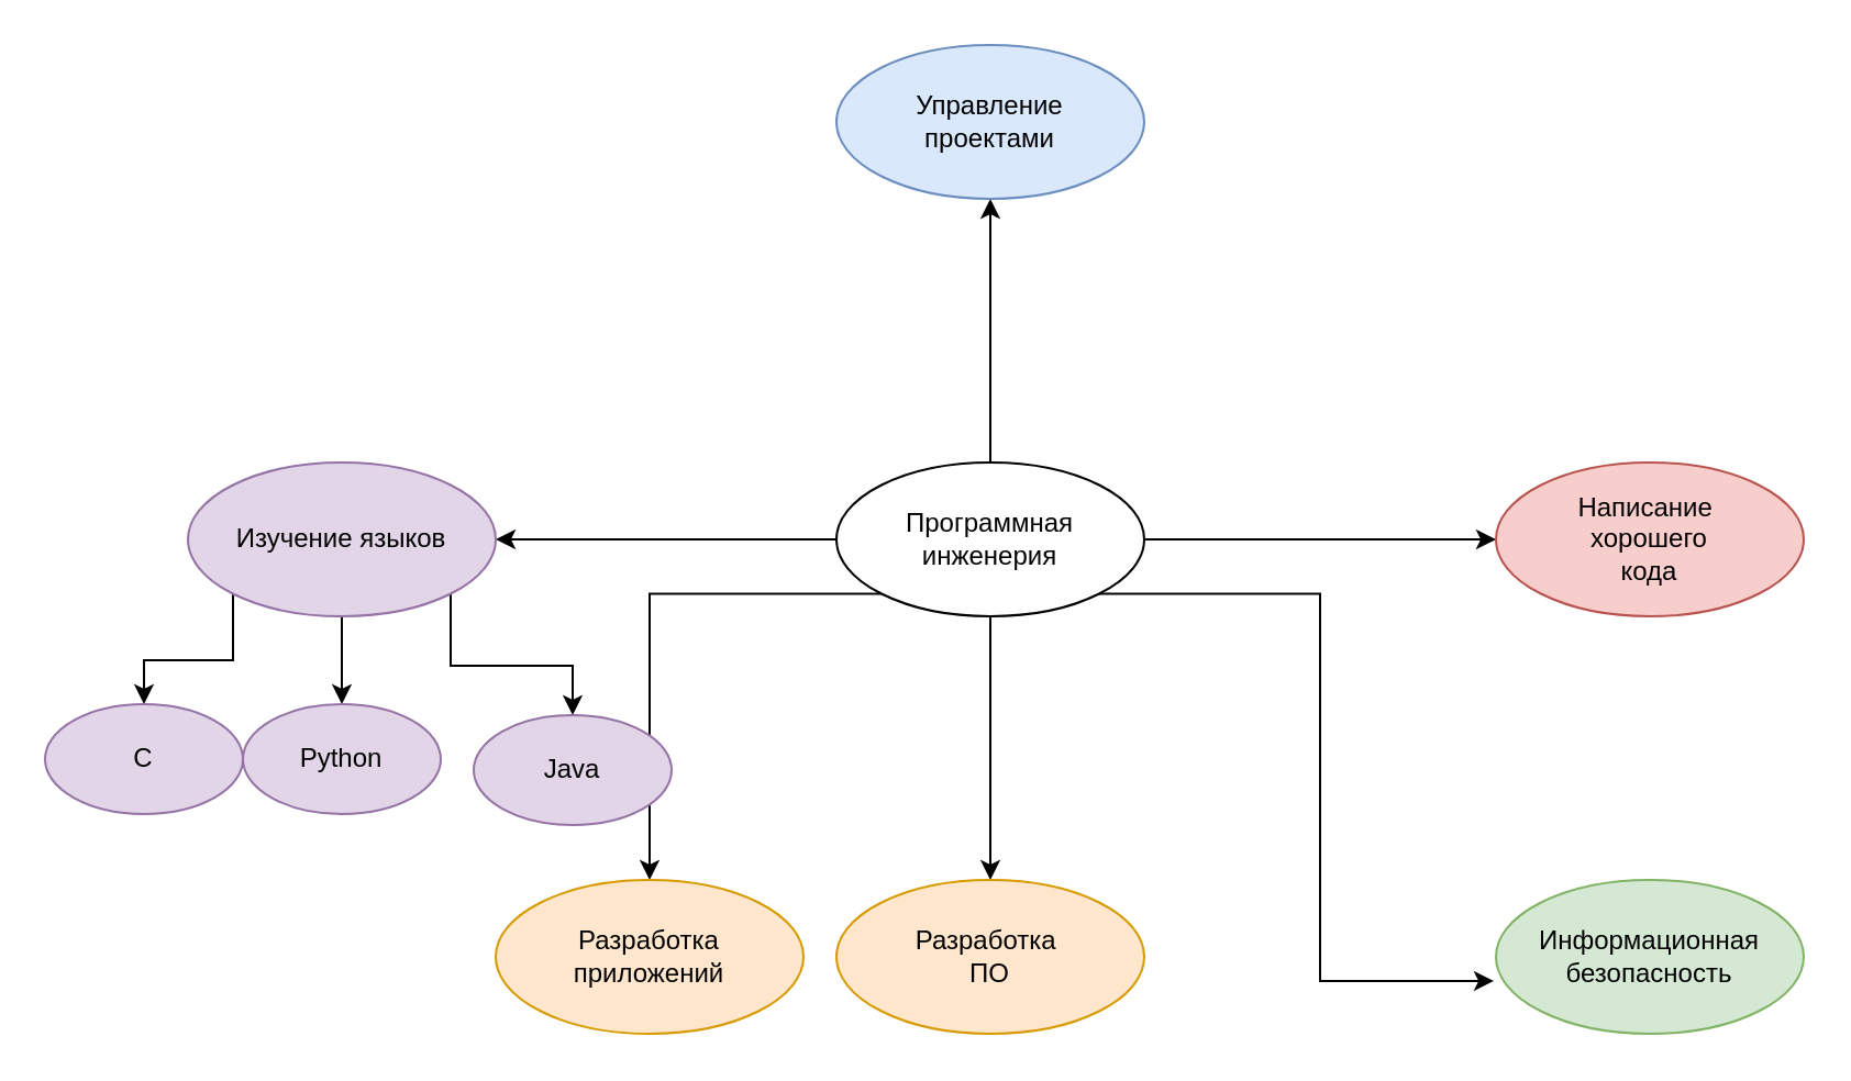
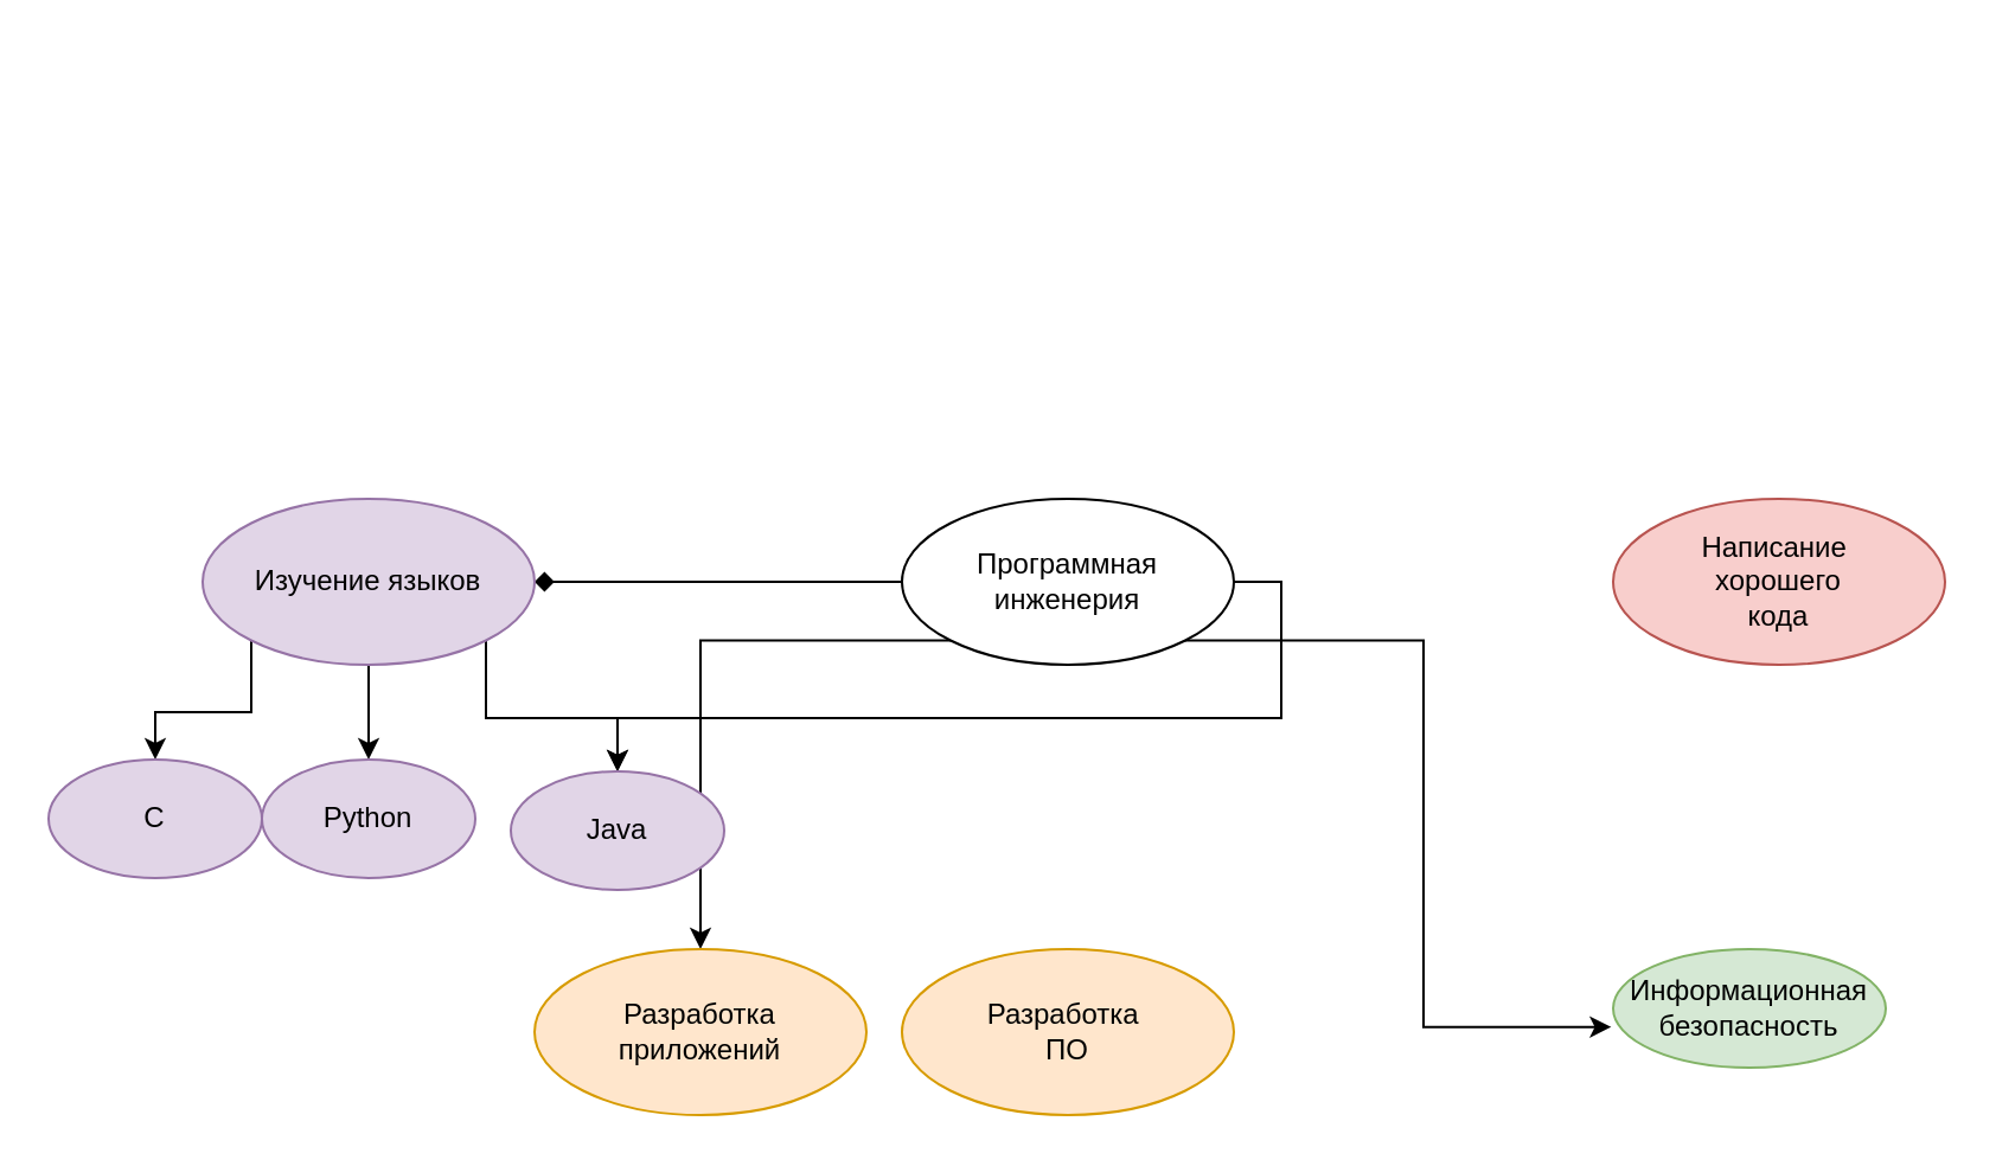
- <mxCell id="18" value="Управление&lt;br&gt;проектами" style="ellipse;whiteSpace=wrap;html=1;fillColor=#dae8fc;strokeColor=#6c8ebf;" vertex="1" parent="1"><mxGeometry x="380" y="20" width="140" height="70" as="geometry" /></mxCell>
- <mxCell id="3" style="edgeStyle=orthogonalEdgeStyle;rounded=0;orthogonalLoop=1;jettySize=auto;html=1;exitX=0.5;exitY=0;exitDx=0;exitDy=0;" edge="1" parent="1" source="8" target="18"><mxGeometry relative="1" as="geometry" /></mxCell>
- <mxCell id="2" style="edgeStyle=orthogonalEdgeStyle;rounded=0;orthogonalLoop=1;jettySize=auto;html=1;exitX=0;exitY=0.5;exitDx=0;exitDy=0;entryX=1;entryY=0.5;entryDx=0;entryDy=0;" edge="1" parent="1" source="8" target="12"><mxGeometry relative="1" as="geometry" /></mxCell>
+ <mxCell id="2" style="edgeStyle=orthogonalEdgeStyle;rounded=0;orthogonalLoop=1;jettySize=auto;html=1;exitX=0;exitY=0.5;exitDx=0;exitDy=0;entryX=1;entryY=0.5;entryDx=0;entryDy=0;endArrow=diamond;" edge="1" parent="1" source="8" target="12"><mxGeometry relative="1" as="geometry" /></mxCell>
- <mxCell id="4" style="edgeStyle=orthogonalEdgeStyle;rounded=0;orthogonalLoop=1;jettySize=auto;html=1;exitX=1;exitY=0.5;exitDx=0;exitDy=0;entryX=0;entryY=0.5;entryDx=0;entryDy=0;" edge="1" parent="1" source="8" target="13"><mxGeometry relative="1" as="geometry" /></mxCell>
+ <mxCell id="4" style="edgeStyle=orthogonalEdgeStyle;rounded=0;orthogonalLoop=1;jettySize=auto;html=1;exitX=1;exitY=0.5;exitDx=0;exitDy=0;" edge="1" parent="1" source="8" target="14"><mxGeometry relative="1" as="geometry" /></mxCell>
- <mxCell id="5" style="edgeStyle=orthogonalEdgeStyle;rounded=0;orthogonalLoop=1;jettySize=auto;html=1;exitX=0.5;exitY=1;exitDx=0;exitDy=0;entryX=0.5;entryY=0;entryDx=0;entryDy=0;" edge="1" parent="1" source="8" target="17"><mxGeometry relative="1" as="geometry" /></mxCell>
- <mxCell id="19" value="Информационная&lt;br&gt;безопасность" style="ellipse;whiteSpace=wrap;html=1;fillColor=#d5e8d4;strokeColor=#82b366;" vertex="1" parent="1"><mxGeometry x="680" y="400" width="140" height="70" as="geometry" /></mxCell>
+ <mxCell id="19" value="Информационная&lt;br&gt;безопасность" style="ellipse;whiteSpace=wrap;html=1;fillColor=#d5e8d4;strokeColor=#82b366;" vertex="1" parent="1"><mxGeometry x="680" y="400" width="115" height="50" as="geometry" /></mxCell>
